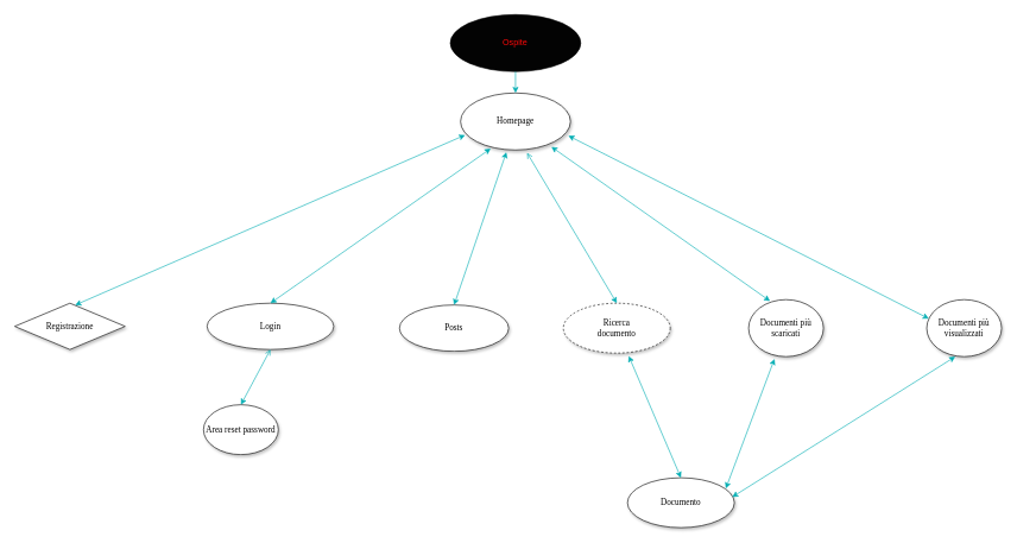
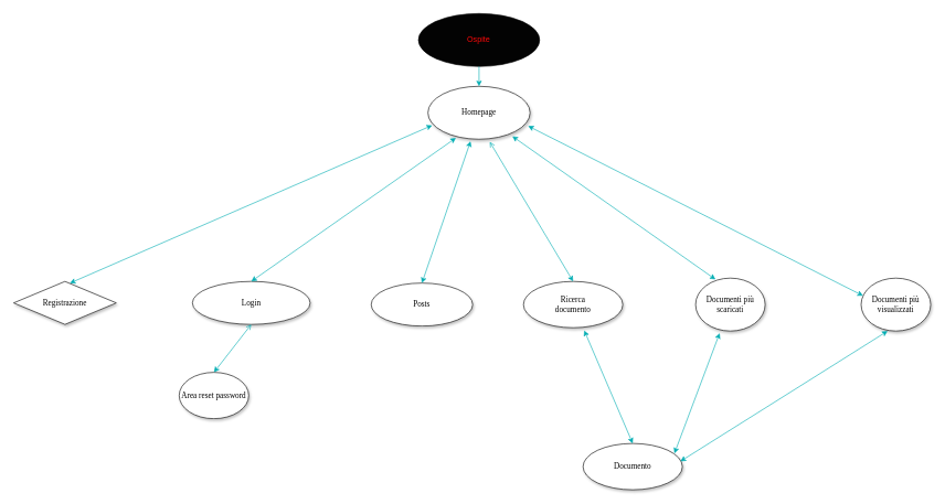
- <mxCell id="8" value="Ricerca&lt;br&gt;documento" style="ellipse;whiteSpace=wrap;html=1;rounded=0;shadow=1;comic=0;labelBackgroundColor=none;strokeWidth=1;fontFamily=Verdana;fontSize=12;align=center;dashed=1;" vertex="1" parent="1"><mxGeometry x="790" y="425" width="150" height="70" as="geometry" /></mxCell>
+ <mxCell id="8" value="Ricerca&lt;br&gt;documento" style="ellipse;whiteSpace=wrap;html=1;rounded=0;shadow=1;comic=0;labelBackgroundColor=none;strokeWidth=1;fontFamily=Verdana;fontSize=12;align=center;" vertex="1" parent="1"><mxGeometry x="790" y="425" width="150" height="70" as="geometry" /></mxCell>
- <mxCell id="11" value="Area reset password" style="ellipse;whiteSpace=wrap;html=1;rounded=0;shadow=1;comic=0;labelBackgroundColor=none;strokeWidth=1;fontFamily=Verdana;fontSize=12;align=center;" vertex="1" parent="1"><mxGeometry x="285" y="567.5" width="105" height="70" as="geometry" /></mxCell>
+ <mxCell id="11" value="Area reset password" style="ellipse;whiteSpace=wrap;html=1;rounded=0;shadow=1;comic=0;labelBackgroundColor=none;strokeWidth=1;fontFamily=Verdana;fontSize=12;align=center;" vertex="1" parent="1"><mxGeometry x="270" y="562.5" width="105" height="70" as="geometry" /></mxCell>
